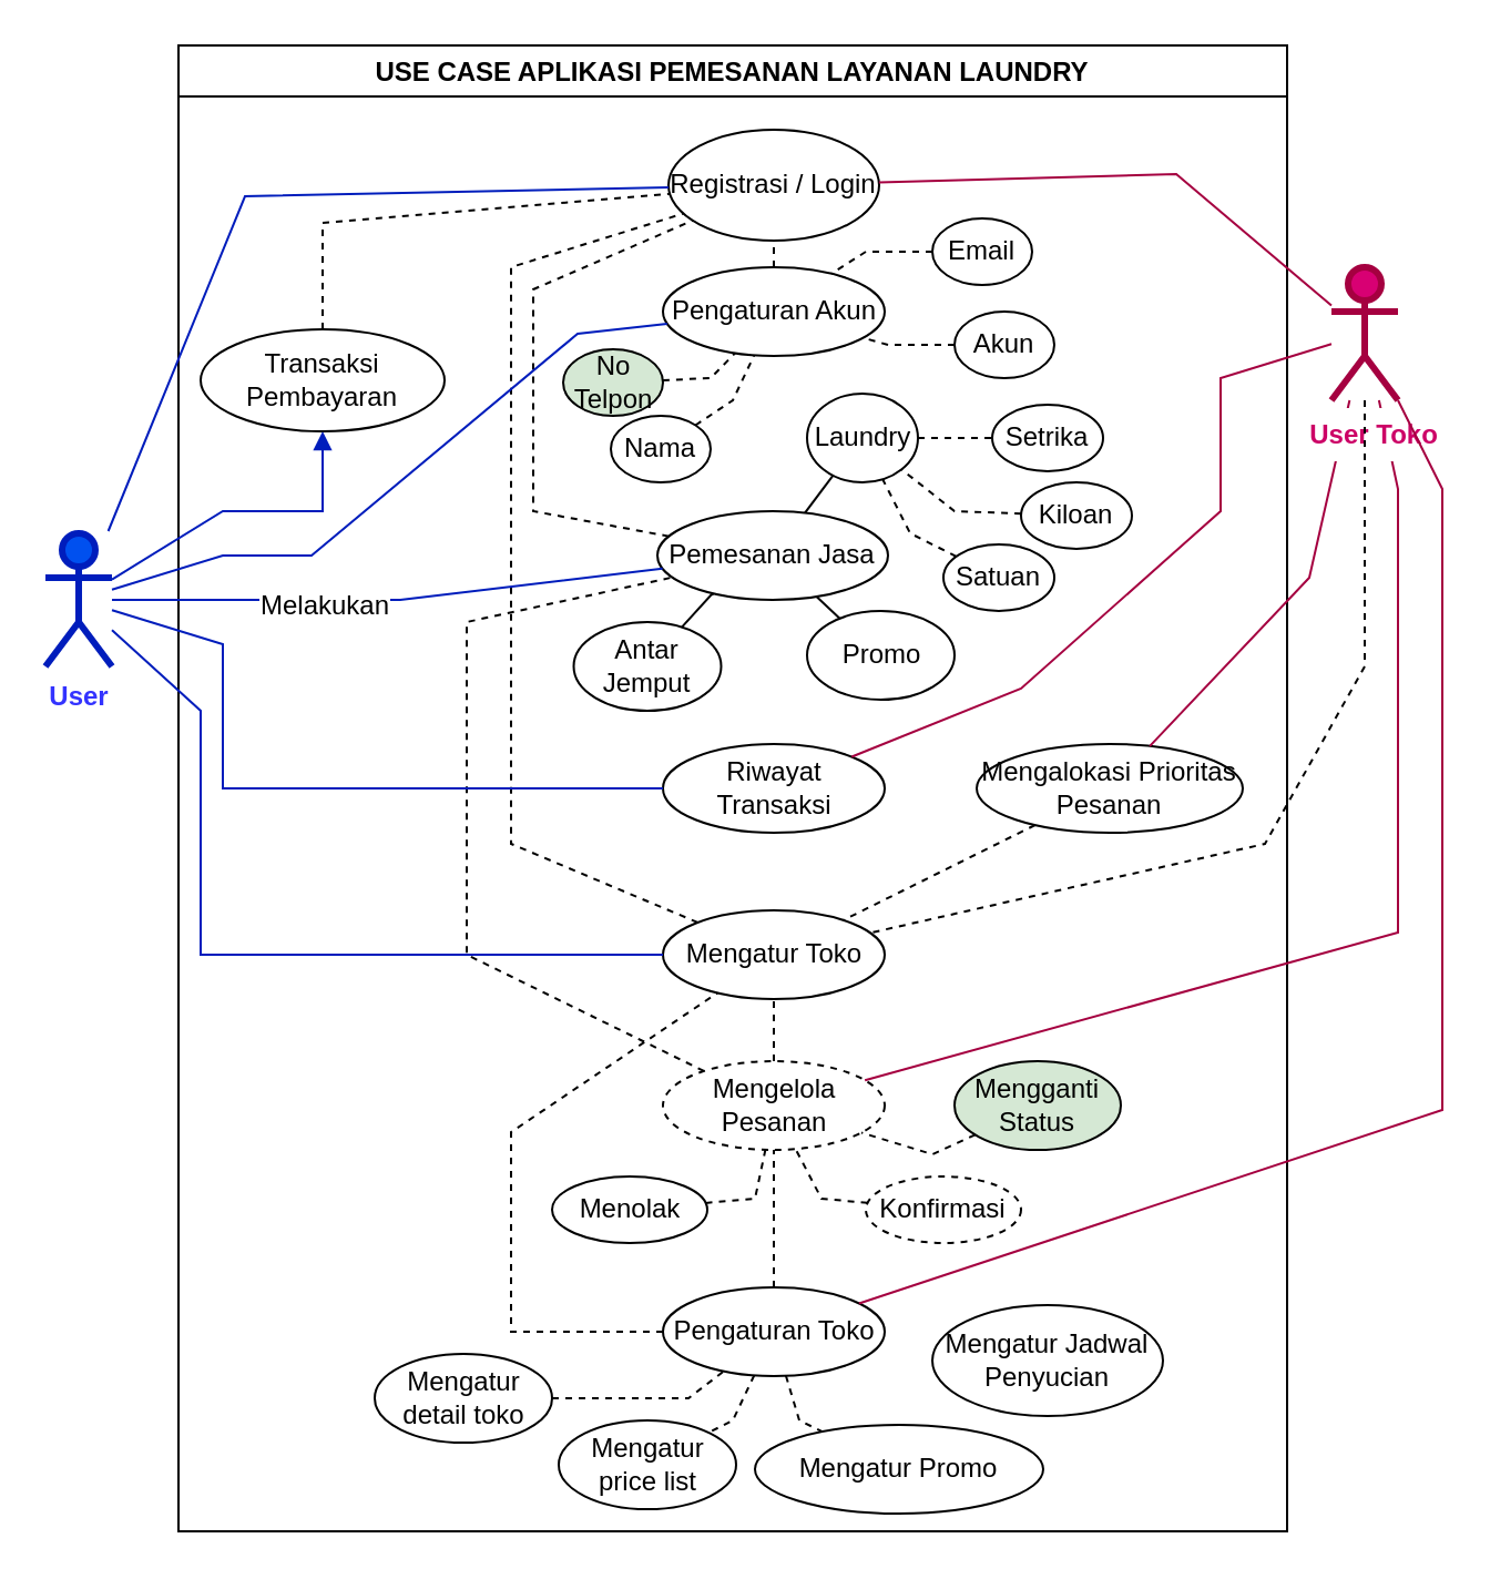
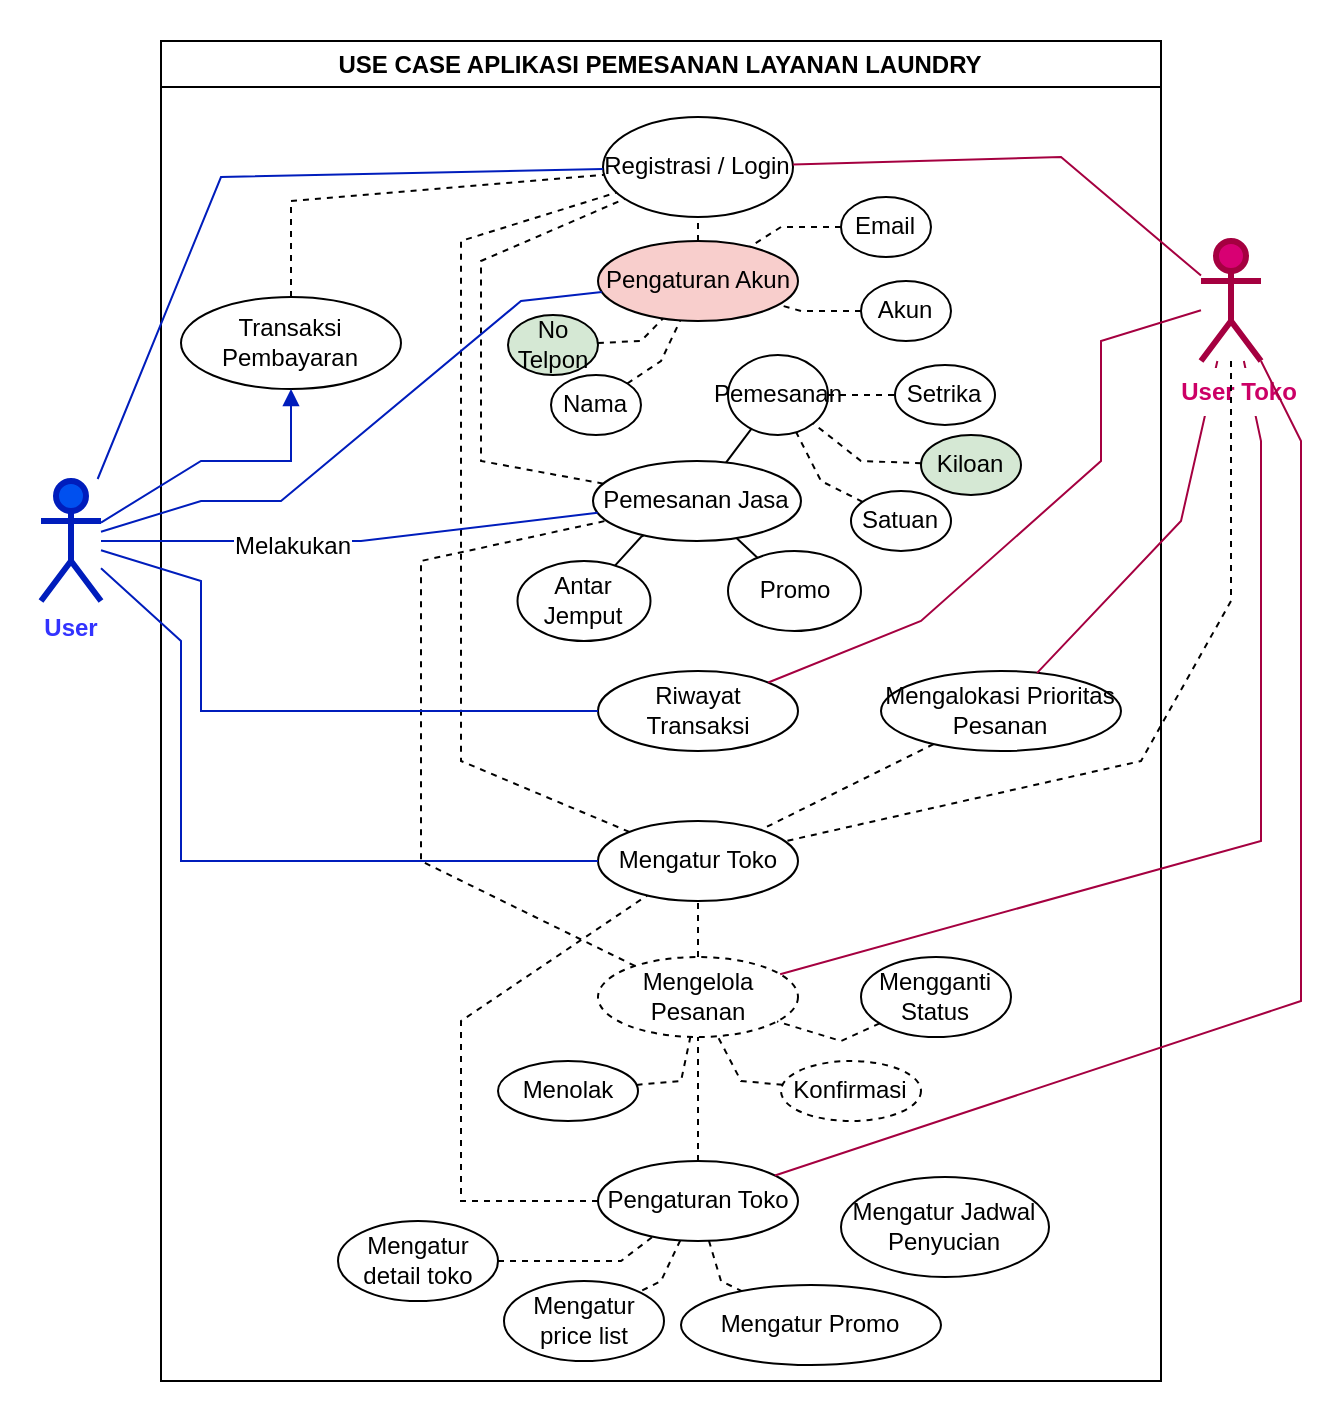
- <mxCell id="6" value="Pengaturan Akun" style="ellipse;whiteSpace=wrap;html=1;" parent="2" vertex="1"><mxGeometry x="218.5" y="100" width="100" height="40" as="geometry" /></mxCell>
+ <mxCell id="6" value="Pengaturan Akun" style="ellipse;whiteSpace=wrap;html=1;fillColor=#f8cecc;" parent="2" vertex="1"><mxGeometry x="218.5" y="100" width="100" height="40" as="geometry" /></mxCell>
- <mxCell id="46" value="Laundry" style="ellipse;whiteSpace=wrap;html=1;" parent="2" vertex="1"><mxGeometry x="283.5" y="157" width="50" height="40" as="geometry" /></mxCell>
+ <mxCell id="46" value="Pemesanan" style="ellipse;whiteSpace=wrap;html=1;" parent="2" vertex="1"><mxGeometry x="283.5" y="157" width="50" height="40" as="geometry" /></mxCell>
- <mxCell id="45" value="Kiloan" style="ellipse;whiteSpace=wrap;html=1;" parent="2" vertex="1"><mxGeometry x="380" y="197" width="50" height="30" as="geometry" /></mxCell>
+ <mxCell id="45" value="Kiloan" style="ellipse;whiteSpace=wrap;html=1;fillColor=#d5e8d4;" parent="2" vertex="1"><mxGeometry x="380" y="197" width="50" height="30" as="geometry" /></mxCell>
- <mxCell id="21" value="Mengganti Status" style="ellipse;whiteSpace=wrap;html=1;fillColor=#d5e8d4;" parent="2" vertex="1"><mxGeometry x="350" y="458" width="75" height="40" as="geometry" /></mxCell>
+ <mxCell id="21" value="Mengganti Status" style="ellipse;whiteSpace=wrap;html=1;" parent="2" vertex="1"><mxGeometry x="350" y="458" width="75" height="40" as="geometry" /></mxCell>
